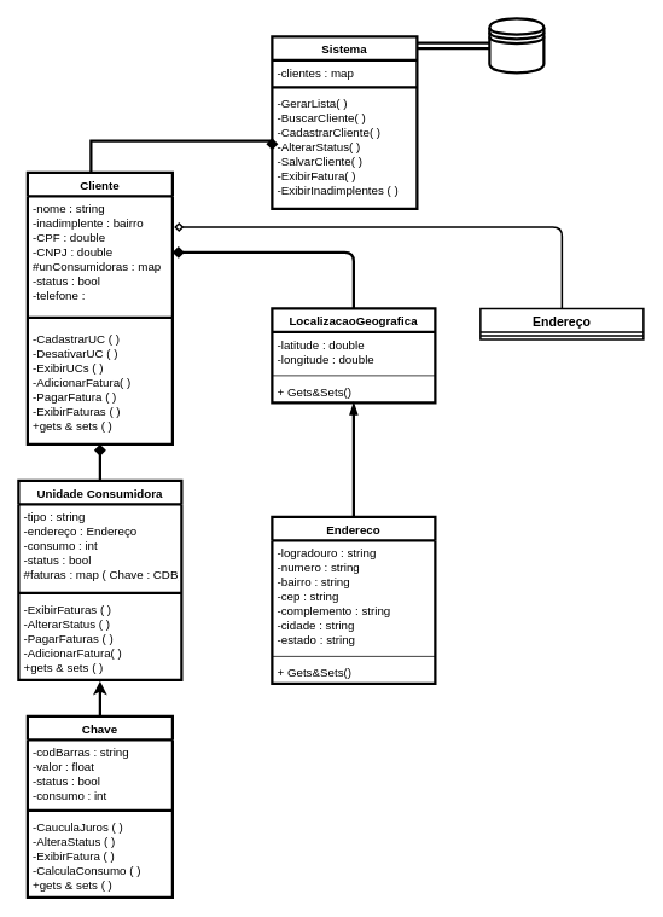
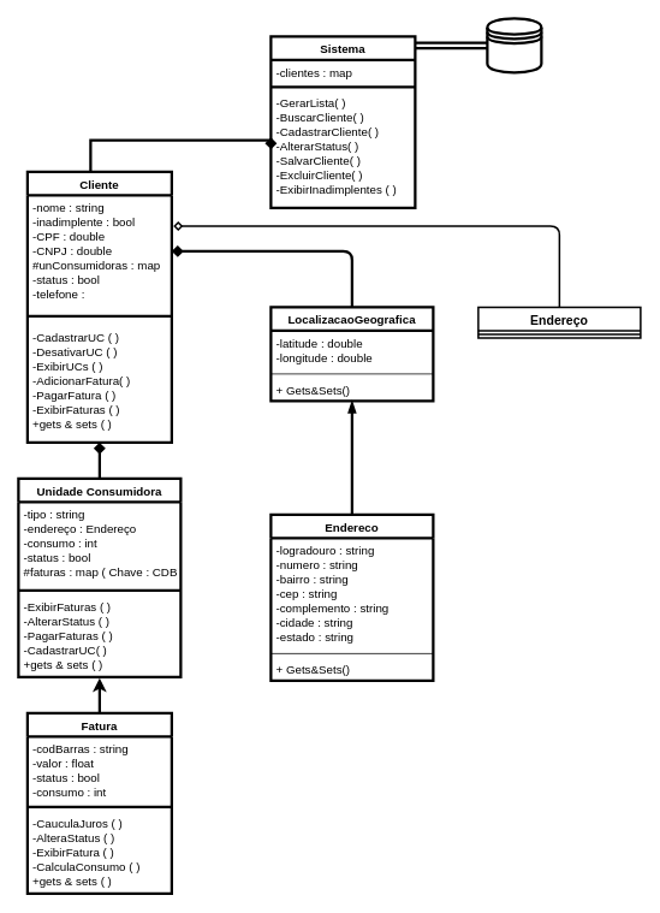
- <mxCell id="5" value="-GerarLista( )&#10;-BuscarCliente( )&#10;-CadastrarCliente( )&#10;-AlterarStatus( )&#10;-SalvarCliente( )&#10;-ExibirFatura( )&#10;-ExibirInadimplentes ( )" style="text;align=left;verticalAlign=top;spacingLeft=4;spacingRight=4;overflow=hidden;rotatable=0;points=[[0,0.5],[1,0.5]];portConstraint=eastwest;rounded=0;snapToPoint=0;strokeWidth=3;fontSize=13;labelBackgroundColor=none;labelBorderColor=none;" parent="2" vertex="1"><mxGeometry y="60" width="160" height="130" as="geometry" /></mxCell>
+ <mxCell id="5" value="-GerarLista( )&#10;-BuscarCliente( )&#10;-CadastrarCliente( )&#10;-AlterarStatus( )&#10;-SalvarCliente( )&#10;-ExcluirCliente( )&#10;-ExibirInadimplentes ( )" style="text;align=left;verticalAlign=top;spacingLeft=4;spacingRight=4;overflow=hidden;rotatable=0;points=[[0,0.5],[1,0.5]];portConstraint=eastwest;rounded=0;snapToPoint=0;strokeWidth=3;fontSize=13;labelBackgroundColor=none;labelBorderColor=none;" parent="2" vertex="1"><mxGeometry y="60" width="160" height="130" as="geometry" /></mxCell>
- <mxCell id="8" value="-nome : string&#10;-inadimplente : bairro&#10;-CPF : double&#10;-CNPJ : double&#10;#unConsumidoras : map&#10;-status : bool&#10;-telefone : " style="text;align=left;verticalAlign=top;spacingLeft=4;spacingRight=4;overflow=hidden;rotatable=0;points=[[0,0.5],[1,0.5]];portConstraint=eastwest;rounded=0;snapToPoint=0;strokeWidth=3;fontSize=13;labelBackgroundColor=none;labelBorderColor=none;" parent="7" vertex="1"><mxGeometry y="26" width="160" height="124" as="geometry" /></mxCell>
+ <mxCell id="8" value="-nome : string&#10;-inadimplente : bool&#10;-CPF : double&#10;-CNPJ : double&#10;#unConsumidoras : map&#10;-status : bool&#10;-telefone : " style="text;align=left;verticalAlign=top;spacingLeft=4;spacingRight=4;overflow=hidden;rotatable=0;points=[[0,0.5],[1,0.5]];portConstraint=eastwest;rounded=0;snapToPoint=0;strokeWidth=3;fontSize=13;labelBackgroundColor=none;labelBorderColor=none;" parent="7" vertex="1"><mxGeometry y="26" width="160" height="124" as="geometry" /></mxCell>
- <mxCell id="15" value="-ExibirFaturas ( )&#10;-AlterarStatus ( )&#10;-PagarFaturas ( )&#10;-AdicionarFatura( )&#10;+gets &amp; sets ( )" style="text;align=left;verticalAlign=top;spacingLeft=4;spacingRight=4;overflow=hidden;rotatable=0;points=[[0,0.5],[1,0.5]];portConstraint=eastwest;rounded=0;snapToPoint=0;strokeWidth=3;fontSize=13;labelBackgroundColor=none;labelBorderColor=none;" parent="12" vertex="1"><mxGeometry y="128" width="180" height="92" as="geometry" /></mxCell>
+ <mxCell id="15" value="-ExibirFaturas ( )&#10;-AlterarStatus ( )&#10;-PagarFaturas ( )&#10;-CadastrarUC( )&#10;+gets &amp; sets ( )" style="text;align=left;verticalAlign=top;spacingLeft=4;spacingRight=4;overflow=hidden;rotatable=0;points=[[0,0.5],[1,0.5]];portConstraint=eastwest;rounded=0;snapToPoint=0;strokeWidth=3;fontSize=13;labelBackgroundColor=none;labelBorderColor=none;" parent="12" vertex="1"><mxGeometry y="128" width="180" height="92" as="geometry" /></mxCell>
- <mxCell id="17" value="Chave" style="swimlane;fontStyle=1;align=center;verticalAlign=top;childLayout=stackLayout;horizontal=1;startSize=26;horizontalStack=0;resizeParent=1;resizeParentMax=0;resizeLast=0;collapsible=1;marginBottom=0;rounded=0;snapToPoint=0;strokeWidth=3;fontSize=13;labelBackgroundColor=none;labelBorderColor=none;" parent="1" vertex="1"><mxGeometry x="30" y="790" width="160" height="200" as="geometry"><mxRectangle x="40" y="680" width="70" height="26" as="alternateBounds" /></mxGeometry></mxCell>
+ <mxCell id="17" value="Fatura" style="swimlane;fontStyle=1;align=center;verticalAlign=top;childLayout=stackLayout;horizontal=1;startSize=26;horizontalStack=0;resizeParent=1;resizeParentMax=0;resizeLast=0;collapsible=1;marginBottom=0;rounded=0;snapToPoint=0;strokeWidth=3;fontSize=13;labelBackgroundColor=none;labelBorderColor=none;" parent="1" vertex="1"><mxGeometry x="30" y="790" width="160" height="200" as="geometry"><mxRectangle x="40" y="680" width="70" height="26" as="alternateBounds" /></mxGeometry></mxCell>
